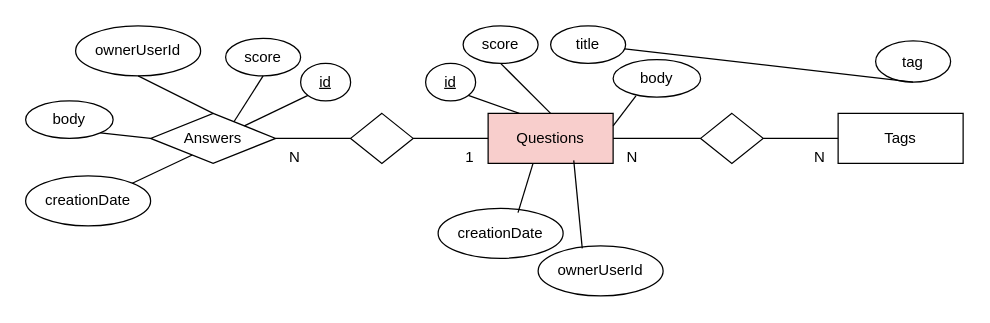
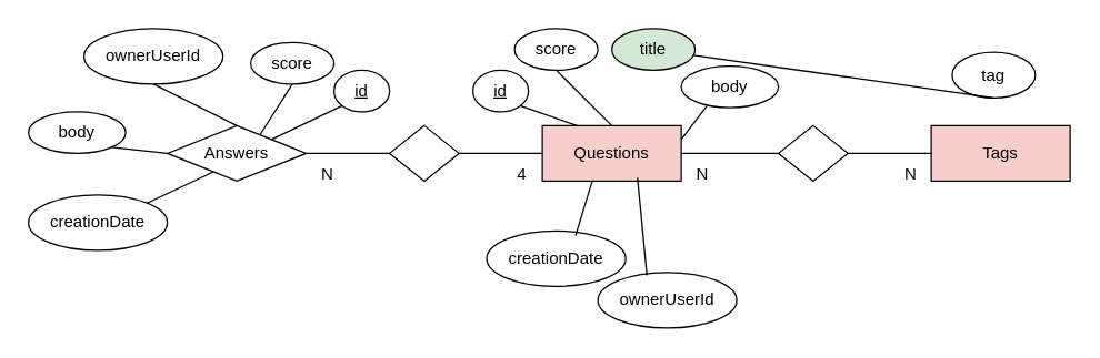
- <mxCell id="22" value="title" style="ellipse;whiteSpace=wrap;html=1;align=center;" vertex="1" parent="1"><mxGeometry x="440" y="20" width="60" height="30" as="geometry" /></mxCell>
+ <mxCell id="22" value="title" style="ellipse;whiteSpace=wrap;html=1;align=center;fillColor=#d5e8d4;" vertex="1" parent="1"><mxGeometry x="440" y="20" width="60" height="30" as="geometry" /></mxCell>
- <mxCell id="30" value="tag" style="ellipse;whiteSpace=wrap;html=1;align=center;" vertex="1" parent="1"><mxGeometry x="700" y="32" width="60" height="33" as="geometry" /></mxCell>
+ <mxCell id="30" value="tag" style="ellipse;whiteSpace=wrap;html=1;align=center;" vertex="1" parent="1"><mxGeometry x="685" y="37" width="60" height="33" as="geometry" /></mxCell>
- <mxCell id="4" value="Tags" style="whiteSpace=wrap;html=1;align=center;" vertex="1" parent="1"><mxGeometry x="670" y="90" width="100" height="40" as="geometry" /></mxCell>
+ <mxCell id="4" value="Tags" style="whiteSpace=wrap;html=1;align=center;fillColor=#f8cecc;" vertex="1" parent="1"><mxGeometry x="670" y="90" width="100" height="40" as="geometry" /></mxCell>
- <mxCell id="35" value="1" style="text;html=1;align=center;verticalAlign=middle;resizable=0;points=[];autosize=1;strokeColor=none;fillColor=none;" vertex="1" parent="1"><mxGeometry x="360" y="110" width="30" height="30" as="geometry" /></mxCell>
+ <mxCell id="35" value="4" style="text;html=1;align=center;verticalAlign=middle;resizable=0;points=[];autosize=1;strokeColor=none;fillColor=none;" vertex="1" parent="1"><mxGeometry x="360" y="110" width="30" height="30" as="geometry" /></mxCell>
